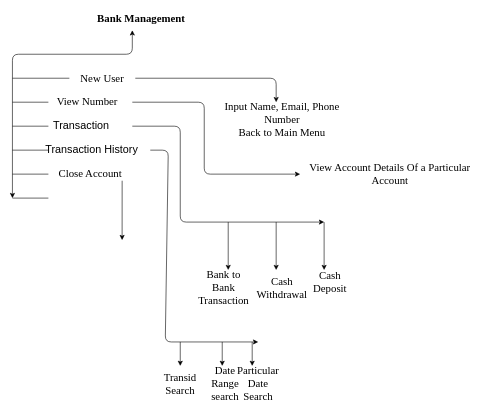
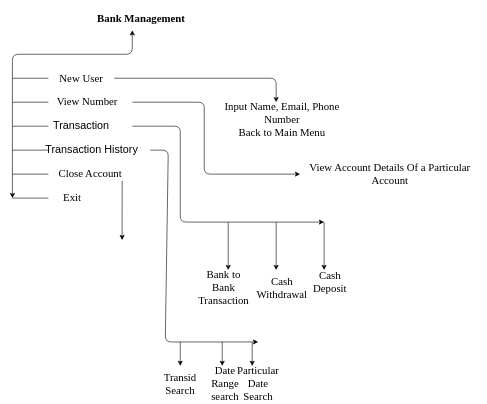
- <mxCell id="4" value="&lt;font face=&quot;Comic Sans MS&quot; style=&quot;font-size: 18px&quot;&gt;New User&lt;/font&gt;" style="text;html=1;strokeColor=none;fillColor=none;align=center;verticalAlign=middle;whiteSpace=wrap;rounded=0;" parent="1" vertex="1"><mxGeometry x="115" y="120" width="110" height="20" as="geometry" /></mxCell>
+ <mxCell id="4" value="&lt;font face=&quot;Comic Sans MS&quot; style=&quot;font-size: 18px&quot;&gt;New User&lt;/font&gt;" style="text;html=1;strokeColor=none;fillColor=none;align=center;verticalAlign=middle;whiteSpace=wrap;rounded=0;" parent="1" vertex="1"><mxGeometry x="80" y="120" width="110" height="20" as="geometry" /></mxCell>
+ <mxCell id="14" value="Exit" style="text;html=1;strokeColor=none;fillColor=none;align=center;verticalAlign=middle;whiteSpace=wrap;rounded=0;fontFamily=Comic Sans MS;fontSize=18;" vertex="1" parent="1"><mxGeometry x="100" y="320" width="40" height="20" as="geometry" /></mxCell>
